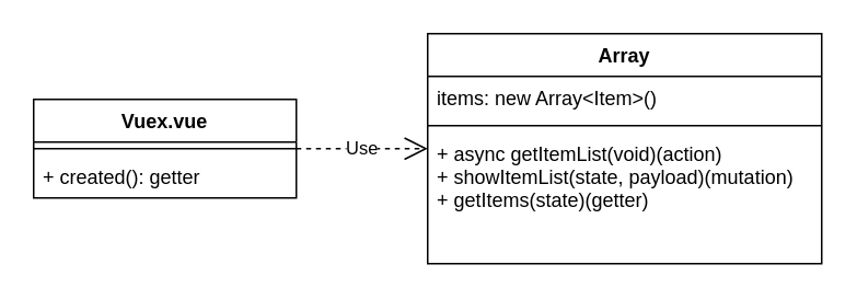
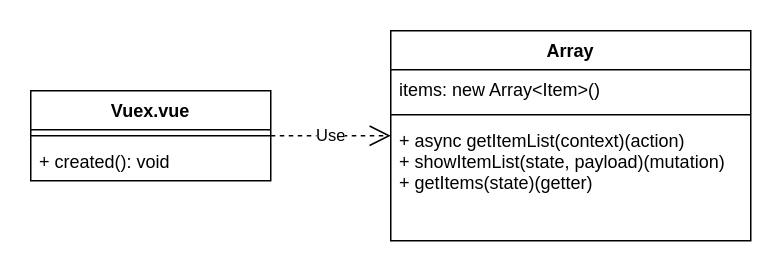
- <mxCell id="8" value="+ async getItemList(void)(action)&#10;+ showItemList(state, payload)(mutation)&#10;+ getItems(state)(getter)" style="text;strokeColor=none;fillColor=none;align=left;verticalAlign=top;spacingLeft=4;spacingRight=4;overflow=hidden;rotatable=0;points=[[0,0.5],[1,0.5]];portConstraint=eastwest;" parent="5" vertex="1"><mxGeometry y="60" width="240" height="80" as="geometry" /></mxCell>
+ <mxCell id="8" value="+ async getItemList(context)(action)&#10;+ showItemList(state, payload)(mutation)&#10;+ getItems(state)(getter)" style="text;strokeColor=none;fillColor=none;align=left;verticalAlign=top;spacingLeft=4;spacingRight=4;overflow=hidden;rotatable=0;points=[[0,0.5],[1,0.5]];portConstraint=eastwest;" parent="5" vertex="1"><mxGeometry y="60" width="240" height="80" as="geometry" /></mxCell>
- <mxCell id="4" value="+ created(): getter" style="text;strokeColor=none;fillColor=none;align=left;verticalAlign=top;spacingLeft=4;spacingRight=4;overflow=hidden;rotatable=0;points=[[0,0.5],[1,0.5]];portConstraint=eastwest;" parent="2" vertex="1"><mxGeometry y="34" width="160" height="26" as="geometry" /></mxCell>
+ <mxCell id="4" value="+ created(): void" style="text;strokeColor=none;fillColor=none;align=left;verticalAlign=top;spacingLeft=4;spacingRight=4;overflow=hidden;rotatable=0;points=[[0,0.5],[1,0.5]];portConstraint=eastwest;" parent="2" vertex="1"><mxGeometry y="34" width="160" height="26" as="geometry" /></mxCell>
